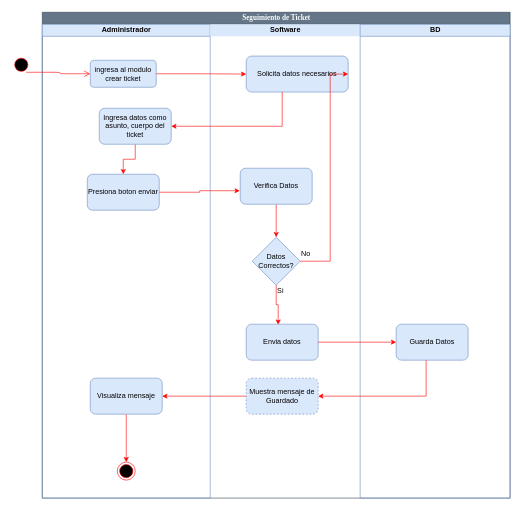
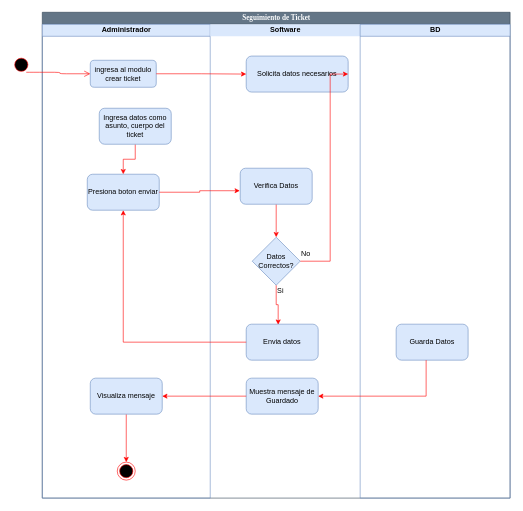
- <mxCell id="25" style="edgeStyle=orthogonalEdgeStyle;rounded=0;orthogonalLoop=1;jettySize=auto;html=1;entryX=1;entryY=0.5;entryDx=0;entryDy=0;strokeColor=#FF0000;" edge="1" parent="2" source="13" target="6"><mxGeometry relative="1" as="geometry"><Array as="points"><mxPoint x="400" y="190" /></Array></mxGeometry></mxCell>
- <mxCell id="27" style="edgeStyle=orthogonalEdgeStyle;rounded=0;orthogonalLoop=1;jettySize=auto;html=1;strokeColor=#FF0000;" edge="1" parent="2" source="20" target="23"><mxGeometry relative="1" as="geometry" /></mxCell>
+ <mxCell id="27" style="edgeStyle=orthogonalEdgeStyle;rounded=0;orthogonalLoop=1;jettySize=auto;html=1;strokeColor=#FF0000;" edge="1" parent="2" source="20" target="7"><mxGeometry relative="1" as="geometry" /></mxCell>
- <mxCell id="21" value="Muestra mensaje de Guardado" style="rounded=1;whiteSpace=wrap;html=1;fillColor=#dae8fc;strokeColor=#6c8ebf;dashed=1;" vertex="1" parent="11"><mxGeometry x="60" y="590" width="120" height="60" as="geometry" /></mxCell>
+ <mxCell id="21" value="Muestra mensaje de Guardado" style="rounded=1;whiteSpace=wrap;html=1;fillColor=#dae8fc;strokeColor=#6c8ebf;" vertex="1" parent="11"><mxGeometry x="60" y="590" width="120" height="60" as="geometry" /></mxCell>
